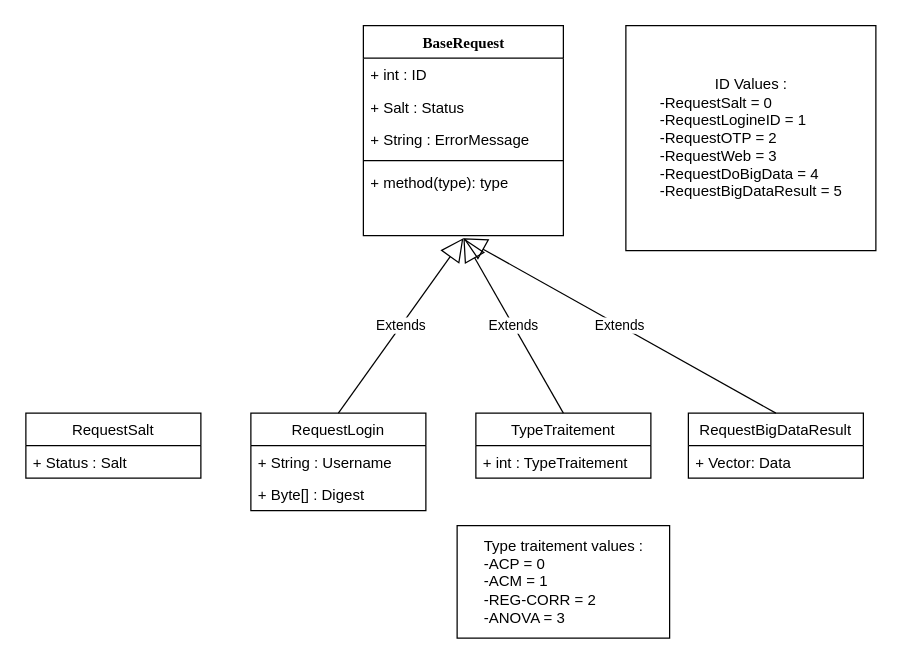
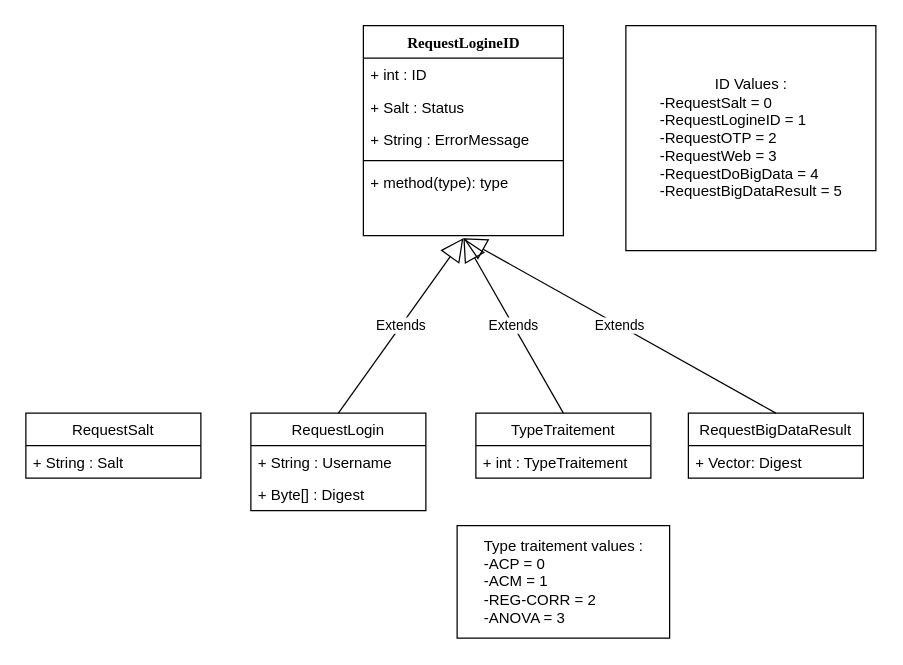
- <mxCell id="2" value="&lt;div&gt;BaseRequest&lt;/div&gt;&lt;div&gt;&lt;br&gt;&lt;/div&gt;&lt;div&gt;&lt;br&gt;&lt;/div&gt;&lt;div&gt;&lt;br&gt;&lt;/div&gt;" style="swimlane;html=1;fontStyle=1;align=center;verticalAlign=top;childLayout=stackLayout;horizontal=1;startSize=26;horizontalStack=0;resizeParent=1;resizeLast=0;collapsible=1;marginBottom=0;swimlaneFillColor=#ffffff;rounded=0;shadow=0;comic=0;labelBackgroundColor=none;strokeWidth=1;fillColor=none;fontFamily=Verdana;fontSize=12" parent="1" vertex="1"><mxGeometry x="290" y="20" width="160" height="168" as="geometry" /></mxCell>
+ <mxCell id="2" value="&lt;div&gt;RequestLogineID&lt;/div&gt;&lt;div&gt;&lt;br&gt;&lt;/div&gt;&lt;div&gt;&lt;br&gt;&lt;/div&gt;&lt;div&gt;&lt;br&gt;&lt;/div&gt;" style="swimlane;html=1;fontStyle=1;align=center;verticalAlign=top;childLayout=stackLayout;horizontal=1;startSize=26;horizontalStack=0;resizeParent=1;resizeLast=0;collapsible=1;marginBottom=0;swimlaneFillColor=#ffffff;rounded=0;shadow=0;comic=0;labelBackgroundColor=none;strokeWidth=1;fillColor=none;fontFamily=Verdana;fontSize=12" parent="1" vertex="1"><mxGeometry x="290" y="20" width="160" height="168" as="geometry" /></mxCell>
- <mxCell id="9" value="+ Status : Salt" style="text;strokeColor=none;fillColor=none;align=left;verticalAlign=top;spacingLeft=4;spacingRight=4;overflow=hidden;rotatable=0;points=[[0,0.5],[1,0.5]];portConstraint=eastwest;" vertex="1" parent="8"><mxGeometry y="26" width="140" height="26" as="geometry" /></mxCell>
+ <mxCell id="9" value="+ String : Salt" style="text;strokeColor=none;fillColor=none;align=left;verticalAlign=top;spacingLeft=4;spacingRight=4;overflow=hidden;rotatable=0;points=[[0,0.5],[1,0.5]];portConstraint=eastwest;" vertex="1" parent="8"><mxGeometry y="26" width="140" height="26" as="geometry" /></mxCell>
- <mxCell id="18" value="+ Vector: Data" style="text;strokeColor=none;fillColor=none;align=left;verticalAlign=top;spacingLeft=4;spacingRight=4;overflow=hidden;rotatable=0;points=[[0,0.5],[1,0.5]];portConstraint=eastwest;" vertex="1" parent="17"><mxGeometry y="26" width="140" height="26" as="geometry" /></mxCell>
+ <mxCell id="18" value="+ Vector: Digest" style="text;strokeColor=none;fillColor=none;align=left;verticalAlign=top;spacingLeft=4;spacingRight=4;overflow=hidden;rotatable=0;points=[[0,0.5],[1,0.5]];portConstraint=eastwest;" vertex="1" parent="17"><mxGeometry y="26" width="140" height="26" as="geometry" /></mxCell>
